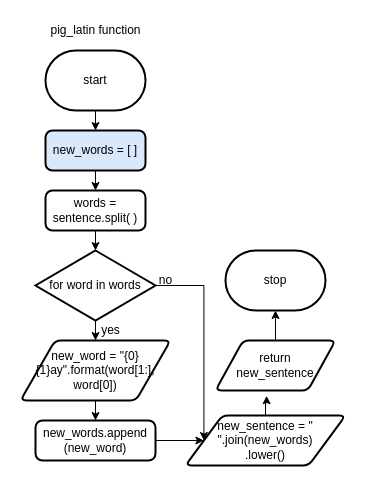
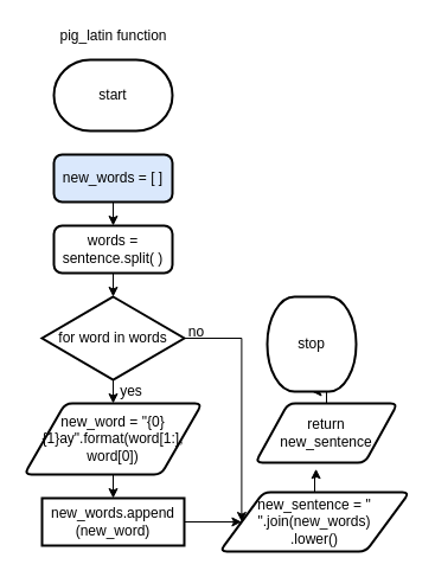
- <mxCell id="2" style="edgeStyle=none;html=1;entryX=0.5;entryY=0;entryDx=0;entryDy=0;" parent="1" source="3" target="5" edge="1"><mxGeometry relative="1" as="geometry"><mxPoint x="95" y="130" as="targetPoint" /></mxGeometry></mxCell>
- <mxCell id="22" value="stop" style="strokeWidth=2;html=1;shape=mxgraph.flowchart.terminator;whiteSpace=wrap;" vertex="1" parent="1"><mxGeometry x="225" y="250" width="100" height="60" as="geometry" /></mxCell>
+ <mxCell id="22" value="stop" style="strokeWidth=2;html=1;shape=mxgraph.flowchart.terminator;whiteSpace=wrap;" vertex="1" parent="1"><mxGeometry x="225" y="250" width="75" height="80" as="geometry" /></mxCell>
- <mxCell id="15" value="new_words.append&lt;br&gt;(new_word)" style="rounded=1;whiteSpace=wrap;html=1;absoluteArcSize=1;arcSize=14;strokeWidth=2;" vertex="1" parent="1"><mxGeometry x="35" y="420" width="120" height="40" as="geometry" /></mxCell>
+ <mxCell id="15" value="new_words.append&lt;br&gt;(new_word)" style="whiteSpace=wrap;html=1;absoluteArcSize=1;arcSize=14;strokeWidth=2;rounded=0;" vertex="1" parent="1"><mxGeometry x="35" y="420" width="120" height="40" as="geometry" /></mxCell>
